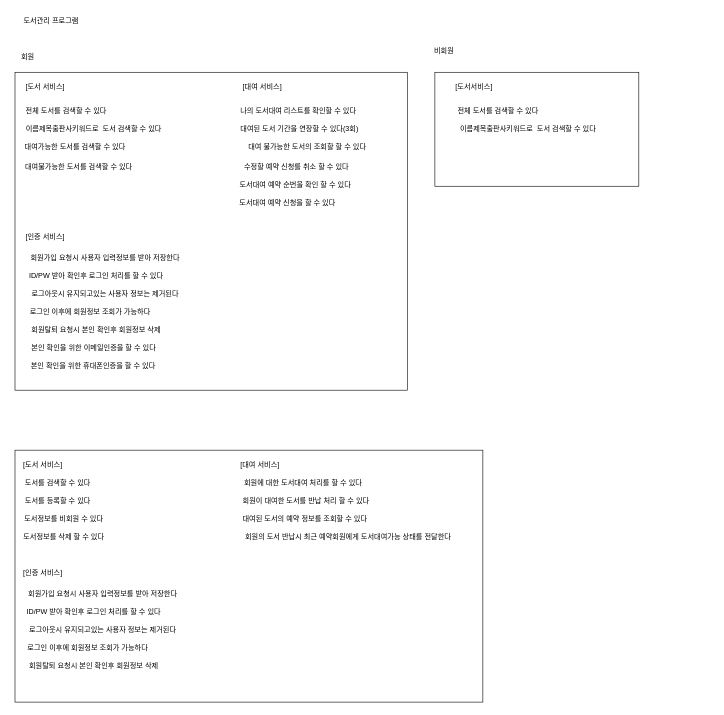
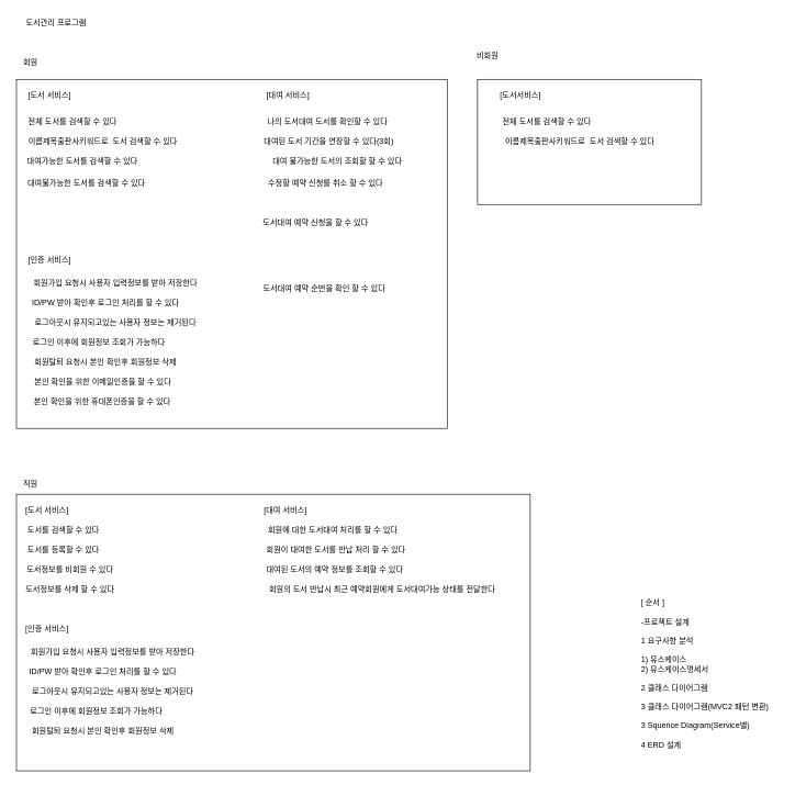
- <mxCell id="34" value="나의 도서대여 리스트를 확인할 수 있다" style="text;html=1;align=center;verticalAlign=middle;resizable=0;points=[];autosize=1;strokeColor=none;fillColor=none;" parent="1" vertex="1"><mxGeometry x="380.5" y="170" width="230" height="30" as="geometry" /></mxCell>
+ <mxCell id="34" value="나의 도서대여 도서를 확인할 수 있다" style="text;html=1;align=center;verticalAlign=middle;resizable=0;points=[];autosize=1;strokeColor=none;fillColor=none;" parent="1" vertex="1"><mxGeometry x="380.5" y="170" width="230" height="30" as="geometry" /></mxCell>
- <mxCell id="35" value="도서대여 예약 순번을 확인 할 수 있다" style="text;html=1;align=center;verticalAlign=middle;resizable=0;points=[];autosize=1;strokeColor=none;fillColor=none;" parent="1" vertex="1"><mxGeometry x="380.5" y="292" width="220" height="30" as="geometry" /></mxCell>
+ <mxCell id="35" value="도서대여 예약 순번을 확인 할 수 있다" style="text;html=1;align=center;verticalAlign=middle;resizable=0;points=[];autosize=1;strokeColor=none;fillColor=none;" parent="1" vertex="1"><mxGeometry x="380.5" y="422" width="220" height="30" as="geometry" /></mxCell>
+ <mxCell id="8" value="직원" style="text;html=1;align=center;verticalAlign=middle;resizable=0;points=[];autosize=1;strokeColor=none;fillColor=none;" parent="1" vertex="1"><mxGeometry x="20" y="720" width="50" height="30" as="geometry" /></mxCell>
+ <mxCell id="48" value="&lt;div style=&quot;text-align: left;&quot;&gt;&lt;span style=&quot;background-color: initial;&quot;&gt;[ 순서 ]&lt;/span&gt;&lt;/div&gt;&lt;div style=&quot;text-align: left;&quot;&gt;&lt;span style=&quot;background-color: initial;&quot;&gt;&lt;br&gt;&lt;/span&gt;&lt;/div&gt;&lt;div style=&quot;text-align: left;&quot;&gt;&lt;span style=&quot;background-color: initial;&quot;&gt;-프로젝트 설계&lt;/span&gt;&lt;/div&gt;&lt;div style=&quot;text-align: left;&quot;&gt;&lt;span style=&quot;background-color: initial;&quot;&gt;&lt;br&gt;&lt;/span&gt;&lt;/div&gt;&lt;div style=&quot;text-align: left;&quot;&gt;&lt;span style=&quot;background-color: initial;&quot;&gt;1 요구사항 분석&lt;/span&gt;&lt;/div&gt;&lt;div style=&quot;text-align: left;&quot;&gt;&lt;span style=&quot;background-color: initial;&quot;&gt;&lt;br&gt;&lt;/span&gt;&lt;/div&gt;&lt;div style=&quot;text-align: left;&quot;&gt;&lt;span style=&quot;background-color: initial;&quot;&gt;1) 유스케이스&amp;nbsp;&lt;/span&gt;&lt;/div&gt;&lt;span style=&quot;&quot;&gt;&lt;div style=&quot;text-align: left;&quot;&gt;&lt;span style=&quot;background-color: initial;&quot;&gt;2) 유스케이스명세서&lt;/span&gt;&lt;/div&gt;&lt;div style=&quot;text-align: left;&quot;&gt;&lt;span style=&quot;background-color: initial;&quot;&gt;&lt;br&gt;&lt;/span&gt;&lt;/div&gt;&lt;div style=&quot;text-align: left;&quot;&gt;&lt;span style=&quot;background-color: initial;&quot;&gt;2 클래스 다이어그램&lt;/span&gt;&lt;/div&gt;&lt;div style=&quot;text-align: left;&quot;&gt;&lt;span style=&quot;background-color: initial;&quot;&gt;&lt;br&gt;&lt;/span&gt;&lt;/div&gt;&lt;div style=&quot;text-align: left;&quot;&gt;3 클래스 다이어그램(MVC2 패턴 변환)&lt;/div&gt;&lt;div style=&quot;text-align: left;&quot;&gt;&lt;br&gt;&lt;/div&gt;&lt;div style=&quot;text-align: left;&quot;&gt;3 Squence Diagram(Service별)&lt;/div&gt;&lt;div style=&quot;text-align: left;&quot;&gt;&lt;br&gt;&lt;/div&gt;&lt;div style=&quot;text-align: left;&quot;&gt;4 ERD 설계&lt;/div&gt;&lt;div style=&quot;text-align: left;&quot;&gt;&lt;br&gt;&lt;/div&gt;&lt;/span&gt;" style="text;html=1;align=center;verticalAlign=middle;resizable=0;points=[];autosize=1;strokeColor=none;fillColor=none;" parent="1" vertex="1"><mxGeometry x="954" y="900" width="230" height="260" as="geometry" /></mxCell>
